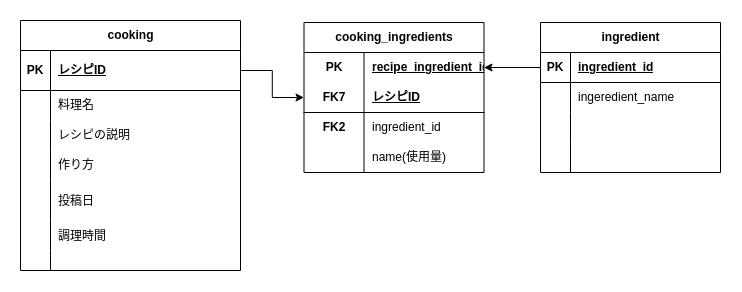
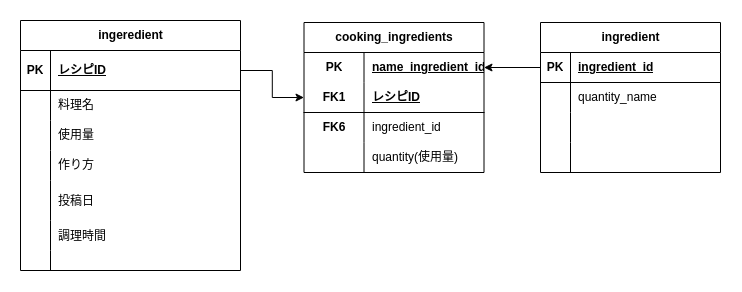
- <mxCell id="2" value="cooking" style="shape=table;startSize=30;container=1;collapsible=1;childLayout=tableLayout;fixedRows=1;rowLines=0;fontStyle=1;align=center;resizeLast=1;html=1;noLabel=0;absoluteArcSize=0;resizeLastRow=0;" parent="1" vertex="1"><mxGeometry x="20" y="20" width="220" height="250" as="geometry" /></mxCell>
+ <mxCell id="2" value="ingeredient" style="shape=table;startSize=30;container=1;collapsible=1;childLayout=tableLayout;fixedRows=1;rowLines=0;fontStyle=1;align=center;resizeLast=1;html=1;noLabel=0;absoluteArcSize=0;resizeLastRow=0;" parent="1" vertex="1"><mxGeometry x="20" y="20" width="220" height="250" as="geometry" /></mxCell>
- <mxCell id="40" value="recipe_ingredient_id" style="shape=partialRectangle;connectable=0;fillColor=none;top=0;left=0;bottom=0;right=0;align=left;spacingLeft=6;fontStyle=5;overflow=hidden;html=1;whiteSpace=wrap;" parent="38" vertex="1"><mxGeometry x="60" width="120" height="30" as="geometry"><mxRectangle width="120" height="30" as="alternateBounds" /></mxGeometry></mxCell>
+ <mxCell id="40" value="name_ingredient_id" style="shape=partialRectangle;connectable=0;fillColor=none;top=0;left=0;bottom=0;right=0;align=left;spacingLeft=6;fontStyle=5;overflow=hidden;html=1;whiteSpace=wrap;" parent="38" vertex="1"><mxGeometry x="60" width="120" height="30" as="geometry"><mxRectangle width="120" height="30" as="alternateBounds" /></mxGeometry></mxCell>
- <mxCell id="42" value="FK7" style="shape=partialRectangle;connectable=0;fillColor=none;top=0;left=0;bottom=0;right=0;fontStyle=1;overflow=hidden;html=1;whiteSpace=wrap;" parent="41" vertex="1"><mxGeometry width="60" height="30" as="geometry"><mxRectangle width="60" height="30" as="alternateBounds" /></mxGeometry></mxCell>
+ <mxCell id="42" value="FK1" style="shape=partialRectangle;connectable=0;fillColor=none;top=0;left=0;bottom=0;right=0;fontStyle=1;overflow=hidden;html=1;whiteSpace=wrap;" parent="41" vertex="1"><mxGeometry width="60" height="30" as="geometry"><mxRectangle width="60" height="30" as="alternateBounds" /></mxGeometry></mxCell>
- <mxCell id="30" value="ingeredient_name" style="shape=partialRectangle;connectable=0;fillColor=none;top=0;left=0;bottom=0;right=0;align=left;spacingLeft=6;overflow=hidden;whiteSpace=wrap;html=1;" parent="28" vertex="1"><mxGeometry x="30" width="150" height="30" as="geometry"><mxRectangle width="150" height="30" as="alternateBounds" /></mxGeometry></mxCell>
+ <mxCell id="30" value="quantity_name" style="shape=partialRectangle;connectable=0;fillColor=none;top=0;left=0;bottom=0;right=0;align=left;spacingLeft=6;overflow=hidden;whiteSpace=wrap;html=1;" parent="28" vertex="1"><mxGeometry x="30" width="150" height="30" as="geometry"><mxRectangle width="150" height="30" as="alternateBounds" /></mxGeometry></mxCell>
- <mxCell id="45" value="&lt;b&gt;FK2&lt;/b&gt;" style="shape=partialRectangle;connectable=0;fillColor=none;top=0;left=0;bottom=0;right=0;editable=1;overflow=hidden;html=1;whiteSpace=wrap;" parent="44" vertex="1"><mxGeometry width="60" height="30" as="geometry"><mxRectangle width="60" height="30" as="alternateBounds" /></mxGeometry></mxCell>
+ <mxCell id="45" value="&lt;b&gt;FK6&lt;/b&gt;" style="shape=partialRectangle;connectable=0;fillColor=none;top=0;left=0;bottom=0;right=0;editable=1;overflow=hidden;html=1;whiteSpace=wrap;" parent="44" vertex="1"><mxGeometry width="60" height="30" as="geometry"><mxRectangle width="60" height="30" as="alternateBounds" /></mxGeometry></mxCell>
- <mxCell id="11" value="レシピの説明" style="shape=partialRectangle;connectable=0;fillColor=none;top=0;left=0;bottom=0;right=0;align=left;spacingLeft=6;overflow=hidden;whiteSpace=wrap;html=1;" parent="9" vertex="1"><mxGeometry x="30" width="190" height="30" as="geometry"><mxRectangle width="190" height="30" as="alternateBounds" /></mxGeometry></mxCell>
+ <mxCell id="11" value="使用量" style="shape=partialRectangle;connectable=0;fillColor=none;top=0;left=0;bottom=0;right=0;align=left;spacingLeft=6;overflow=hidden;whiteSpace=wrap;html=1;" parent="9" vertex="1"><mxGeometry x="30" width="190" height="30" as="geometry"><mxRectangle width="190" height="30" as="alternateBounds" /></mxGeometry></mxCell>
- <mxCell id="49" value="name(使用量)" style="shape=partialRectangle;connectable=0;fillColor=none;top=0;left=0;bottom=0;right=0;align=left;spacingLeft=6;overflow=hidden;html=1;whiteSpace=wrap;" parent="47" vertex="1"><mxGeometry x="60" width="120" height="30" as="geometry"><mxRectangle width="120" height="30" as="alternateBounds" /></mxGeometry></mxCell>
+ <mxCell id="49" value="quantity(使用量)" style="shape=partialRectangle;connectable=0;fillColor=none;top=0;left=0;bottom=0;right=0;align=left;spacingLeft=6;overflow=hidden;html=1;whiteSpace=wrap;" parent="47" vertex="1"><mxGeometry x="60" width="120" height="30" as="geometry"><mxRectangle width="120" height="30" as="alternateBounds" /></mxGeometry></mxCell>
